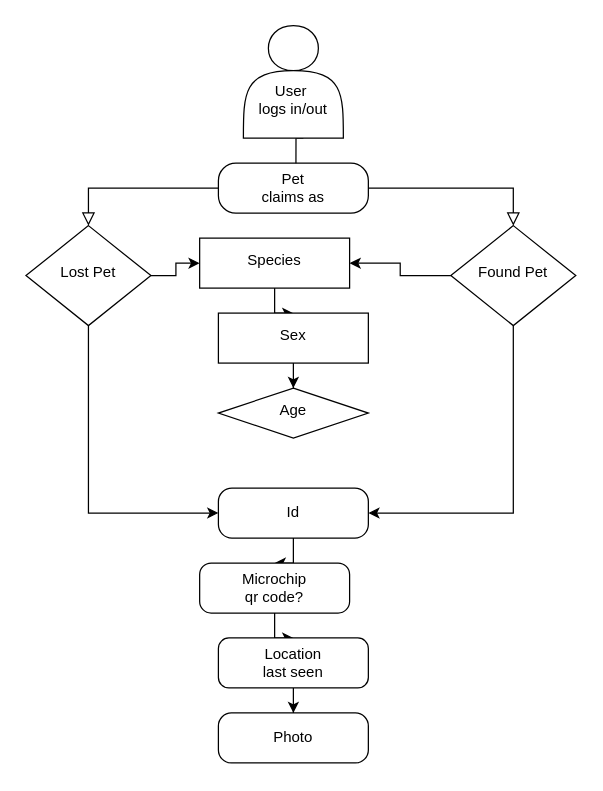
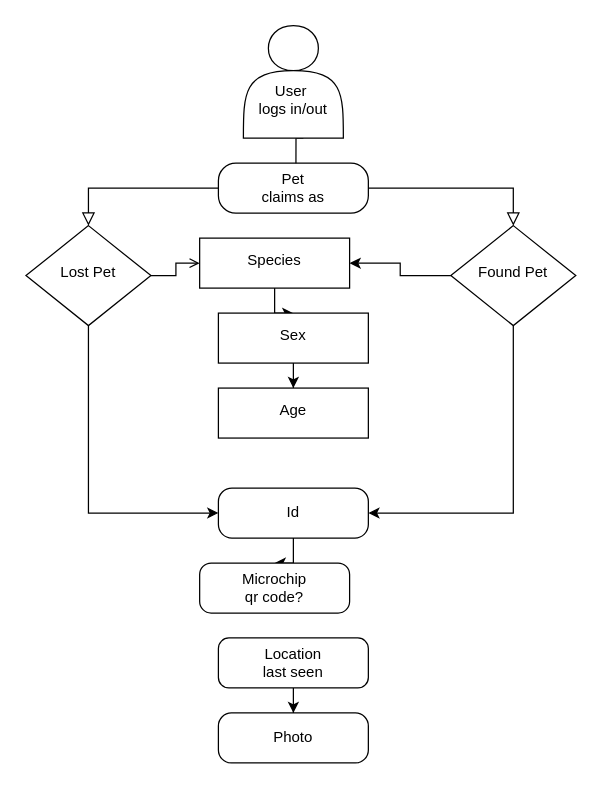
- <mxCell id="4" value="" style="edgeStyle=orthogonalEdgeStyle;rounded=0;orthogonalLoop=1;jettySize=auto;html=1;" edge="1" parent="1" source="5" target="20"><mxGeometry relative="1" as="geometry" /></mxCell>
+ <mxCell id="4" value="" style="edgeStyle=orthogonalEdgeStyle;rounded=0;orthogonalLoop=1;jettySize=auto;html=1;endArrow=open;" edge="1" parent="1" source="5" target="20"><mxGeometry relative="1" as="geometry" /></mxCell>
- <mxCell id="23" value="Age" style="rhombus;whiteSpace=wrap;html=1;shadow=0;strokeWidth=1;spacing=6;spacingTop=-4;" vertex="1" parent="1"><mxGeometry x="174" y="310.06" width="120" height="40" as="geometry" /></mxCell>
+ <mxCell id="23" value="Age" style="whiteSpace=wrap;html=1;shadow=0;strokeWidth=1;spacing=6;spacingTop=-4;" vertex="1" parent="1"><mxGeometry x="174" y="310.06" width="120" height="40" as="geometry" /></mxCell>
- <mxCell id="13" value="" style="edgeStyle=orthogonalEdgeStyle;rounded=0;orthogonalLoop=1;jettySize=auto;html=1;" edge="1" parent="1" source="14" target="18"><mxGeometry relative="1" as="geometry" /></mxCell>
